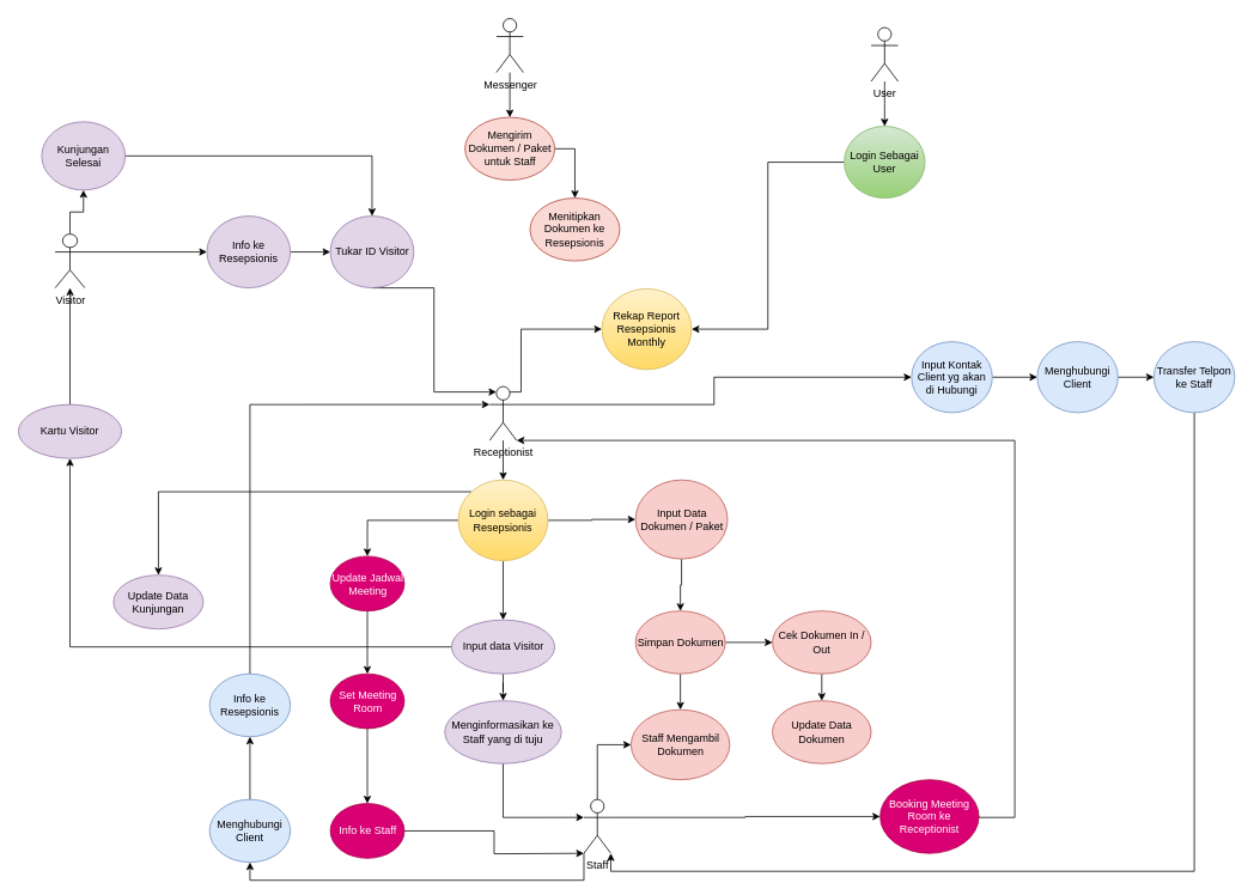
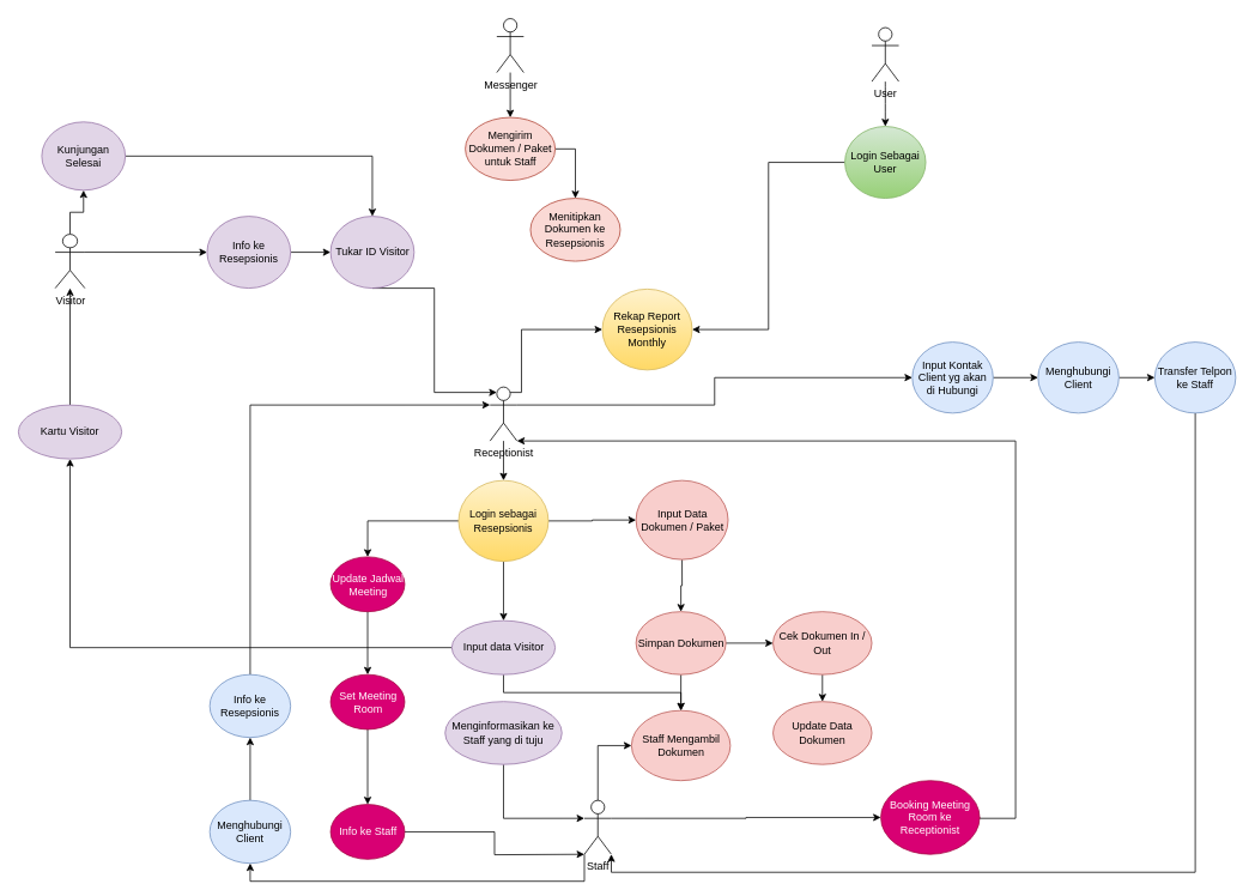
- <mxCell id="21" style="edgeStyle=orthogonalEdgeStyle;rounded=0;orthogonalLoop=1;jettySize=auto;html=1;exitX=0;exitY=0;exitDx=0;exitDy=0;entryX=0.5;entryY=0;entryDx=0;entryDy=0;" edge="1" parent="1" source="23" target="45"><mxGeometry relative="1" as="geometry" /></mxCell>
- <mxCell id="45" value="Update Data Kunjungan" style="ellipse;whiteSpace=wrap;html=1;fillColor=#e1d5e7;strokeColor=#9673a6;" vertex="1" parent="1"><mxGeometry x="126" y="640" width="100" height="60" as="geometry" /></mxCell>
- <mxCell id="24" style="edgeStyle=orthogonalEdgeStyle;rounded=0;orthogonalLoop=1;jettySize=auto;html=1;exitX=0.5;exitY=1;exitDx=0;exitDy=0;" edge="1" parent="1" source="26" target="30"><mxGeometry relative="1" as="geometry" /></mxCell>
+ <mxCell id="24" style="edgeStyle=orthogonalEdgeStyle;rounded=0;orthogonalLoop=1;jettySize=auto;html=1;exitX=0.5;exitY=1;exitDx=0;exitDy=0;" edge="1" parent="1" source="26" target="36"><mxGeometry relative="1" as="geometry" /></mxCell>
